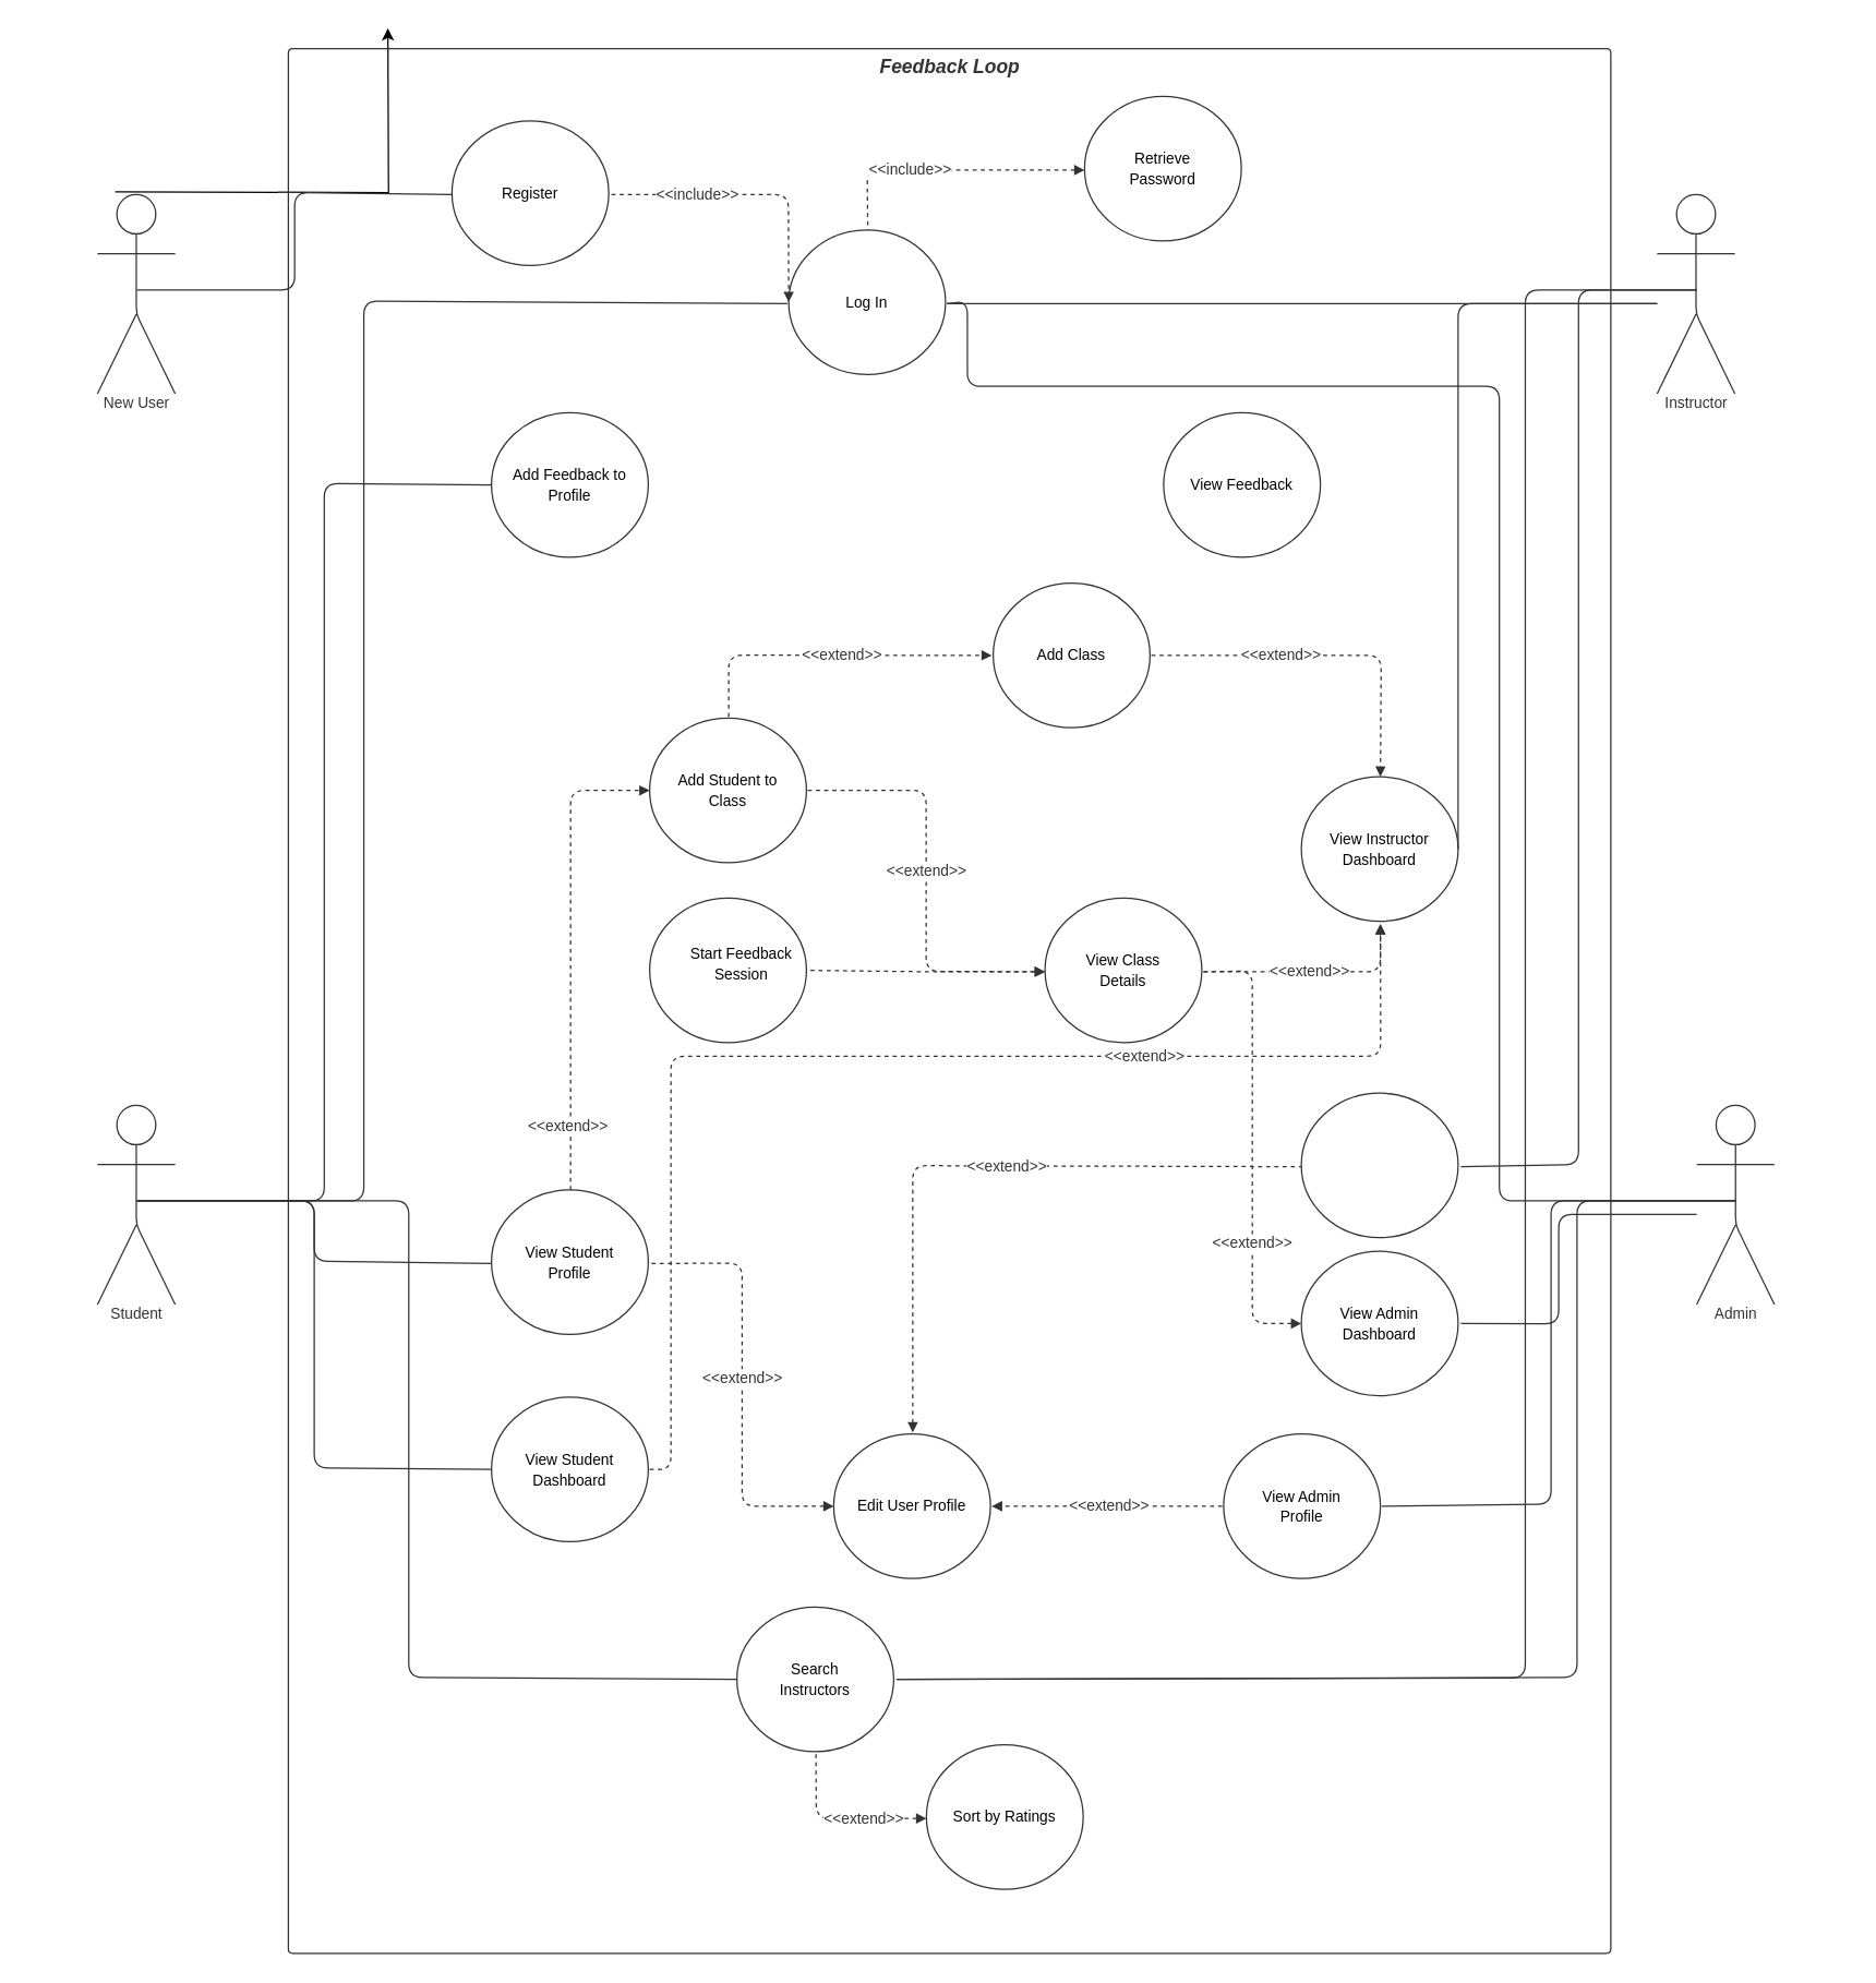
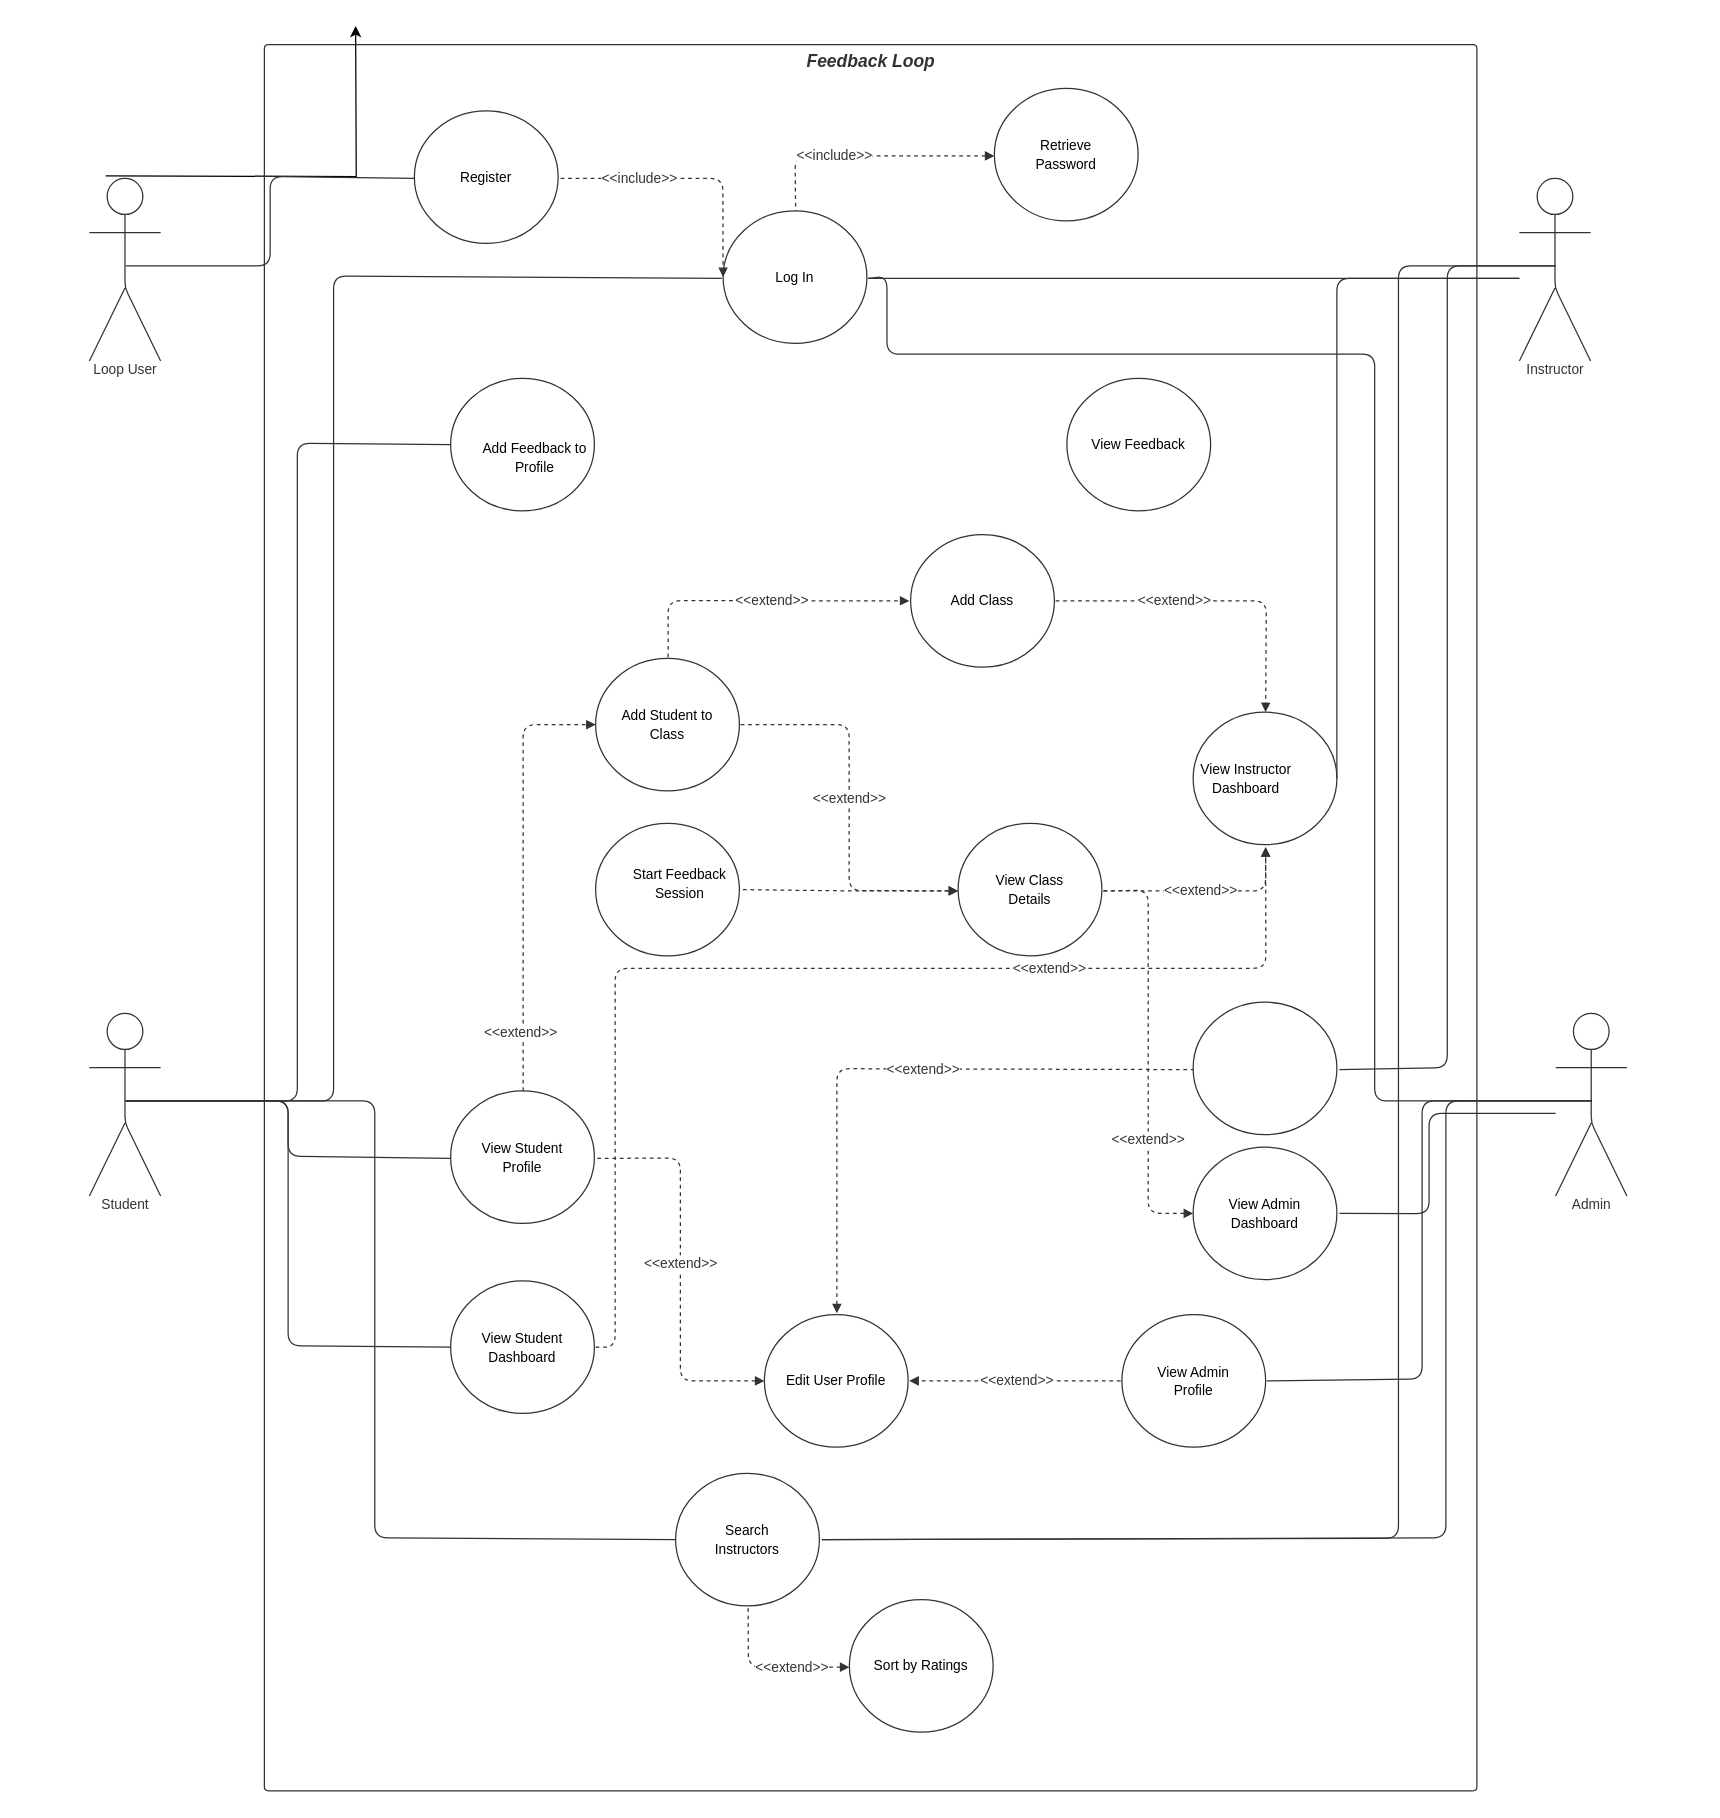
- <mxCell id="96" value="&lt;p style=&quot;align:center;margin-left:0;margin-right:0;margin-top:0px;margin-bottom:0px;text-indent:0;valign:middle;direction:ltr;&quot;&gt;&lt;font style=&quot;font-size:11px;font-family:Arial;color:#333333;direction:ltr;letter-spacing:0px;line-height:100%;opacity:1&quot;&gt;New User&lt;br/&gt;&lt;/font&gt;&lt;/p&gt;" style="text;vsdxID=55;fillColor=none;gradientColor=none;strokeColor=none;spacingTop=-3;spacingBottom=-3;spacingLeft=-3;spacingRight=-3;labelBackgroundColor=none;rounded=1;html=1;whiteSpace=wrap;verticalAlign=middle;align=center;;html=1;" parent="92" vertex="1"><mxGeometry x="-50.8" y="146.04" width="160.02" height="13.97" as="geometry" /></mxCell>
+ <mxCell id="96" value="&lt;p style=&quot;align:center;margin-left:0;margin-right:0;margin-top:0px;margin-bottom:0px;text-indent:0;valign:middle;direction:ltr;&quot;&gt;&lt;font style=&quot;font-size:11px;font-family:Arial;color:#333333;direction:ltr;letter-spacing:0px;line-height:100%;opacity:1&quot;&gt;Loop User&lt;br/&gt;&lt;/font&gt;&lt;/p&gt;" style="text;vsdxID=55;fillColor=none;gradientColor=none;strokeColor=none;spacingTop=-3;spacingBottom=-3;spacingLeft=-3;spacingRight=-3;labelBackgroundColor=none;rounded=1;html=1;whiteSpace=wrap;verticalAlign=middle;align=center;;html=1;" parent="92" vertex="1"><mxGeometry x="-50.8" y="146.04" width="160.02" height="13.97" as="geometry" /></mxCell>
- <mxCell id="99" value="&lt;p style=&quot;align:center;margin-left:0;margin-right:0;margin-top:0px;margin-bottom:0px;text-indent:0;valign:middle;direction:ltr;&quot;&gt;&lt;font style=&quot;font-size:11px;font-family:Arial;color:#000000;direction:ltr;letter-spacing:0px;line-height:100%;opacity:1&quot;&gt;Add Feedback to Profile&lt;br/&gt;&lt;/font&gt;&lt;/p&gt;" style="text;vsdxID=78;fillColor=none;gradientColor=none;strokeColor=none;spacingTop=-3;spacingBottom=-3;spacingLeft=-3;spacingRight=-3;labelBackgroundColor=none;rounded=1;html=1;whiteSpace=wrap;verticalAlign=middle;align=center;;html=1;" parent="97" vertex="1"><mxGeometry x="17.39" y="20.45" width="81.28" height="64.77" as="geometry" /></mxCell>
+ <mxCell id="99" value="&lt;p style=&quot;align:center;margin-left:0;margin-right:0;margin-top:0px;margin-bottom:0px;text-indent:0;valign:middle;direction:ltr;&quot;&gt;&lt;font style=&quot;font-size:11px;font-family:Arial;color:#000000;direction:ltr;letter-spacing:0px;line-height:100%;opacity:1&quot;&gt;Add Feedback to Profile&lt;br/&gt;&lt;/font&gt;&lt;/p&gt;" style="text;vsdxID=78;fillColor=none;gradientColor=none;strokeColor=none;spacingTop=-3;spacingBottom=-3;spacingLeft=-3;spacingRight=-3;labelBackgroundColor=none;rounded=1;html=1;whiteSpace=wrap;verticalAlign=middle;align=center;;html=1;" parent="97" vertex="1"><mxGeometry x="27.39" y="30.45" width="81.28" height="64.77" as="geometry" /></mxCell>
- <mxCell id="49" value="&lt;p style=&quot;align:center;margin-left:0;margin-right:0;margin-top:0px;margin-bottom:0px;text-indent:0;valign:middle;direction:ltr;&quot;&gt;&lt;font style=&quot;font-size:11px;font-family:Arial;color:#000000;direction:ltr;letter-spacing:0px;line-height:100%;opacity:1&quot;&gt;View Instructor Dashboard&lt;br/&gt;&lt;/font&gt;&lt;/p&gt;" style="text;vsdxID=40;fillColor=none;gradientColor=none;strokeColor=none;spacingTop=-3;spacingBottom=-3;spacingLeft=-3;spacingRight=-3;labelBackgroundColor=none;rounded=1;html=1;whiteSpace=wrap;verticalAlign=middle;align=center;;html=1;" parent="47" vertex="1"><mxGeometry x="17.39" y="20.45" width="81.28" height="64.77" as="geometry" /></mxCell>
+ <mxCell id="49" value="&lt;p style=&quot;align:center;margin-left:0;margin-right:0;margin-top:0px;margin-bottom:0px;text-indent:0;valign:middle;direction:ltr;&quot;&gt;&lt;font style=&quot;font-size:11px;font-family:Arial;color:#000000;direction:ltr;letter-spacing:0px;line-height:100%;opacity:1&quot;&gt;View Instructor Dashboard&lt;br/&gt;&lt;/font&gt;&lt;/p&gt;" style="text;vsdxID=40;fillColor=none;gradientColor=none;strokeColor=none;spacingTop=-3;spacingBottom=-3;spacingLeft=-3;spacingRight=-3;labelBackgroundColor=none;rounded=1;html=1;whiteSpace=wrap;verticalAlign=middle;align=center;;html=1;" parent="47" vertex="1"><mxGeometry x="2.39" y="20.45" width="81.28" height="64.77" as="geometry" /></mxCell>
